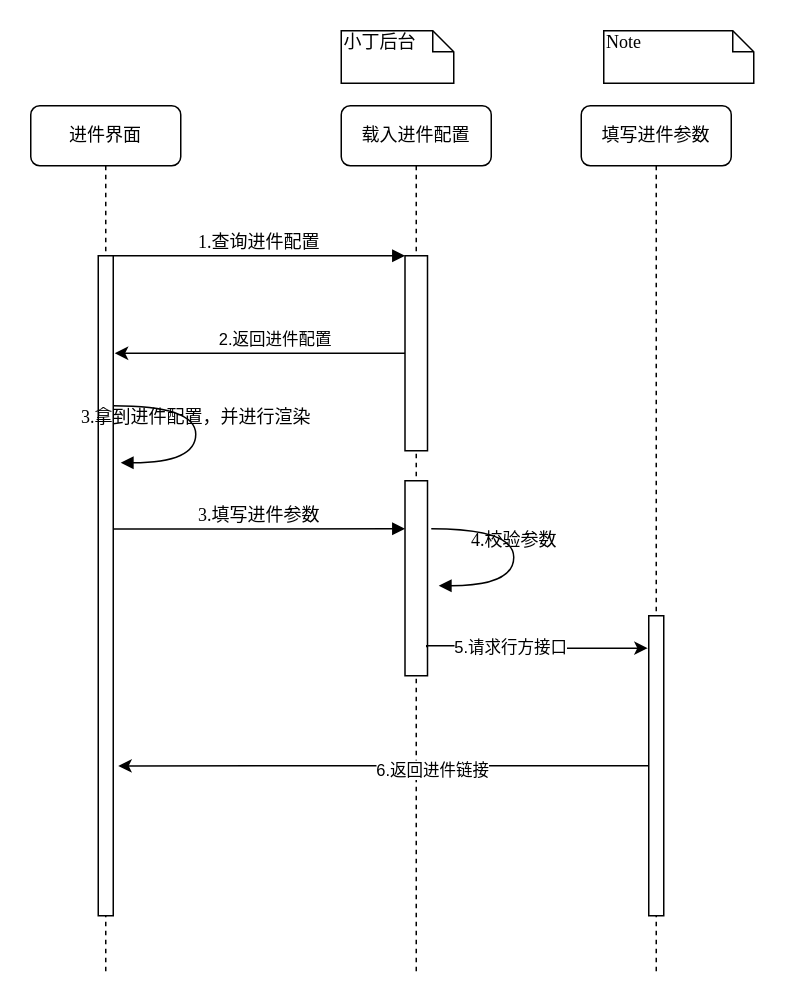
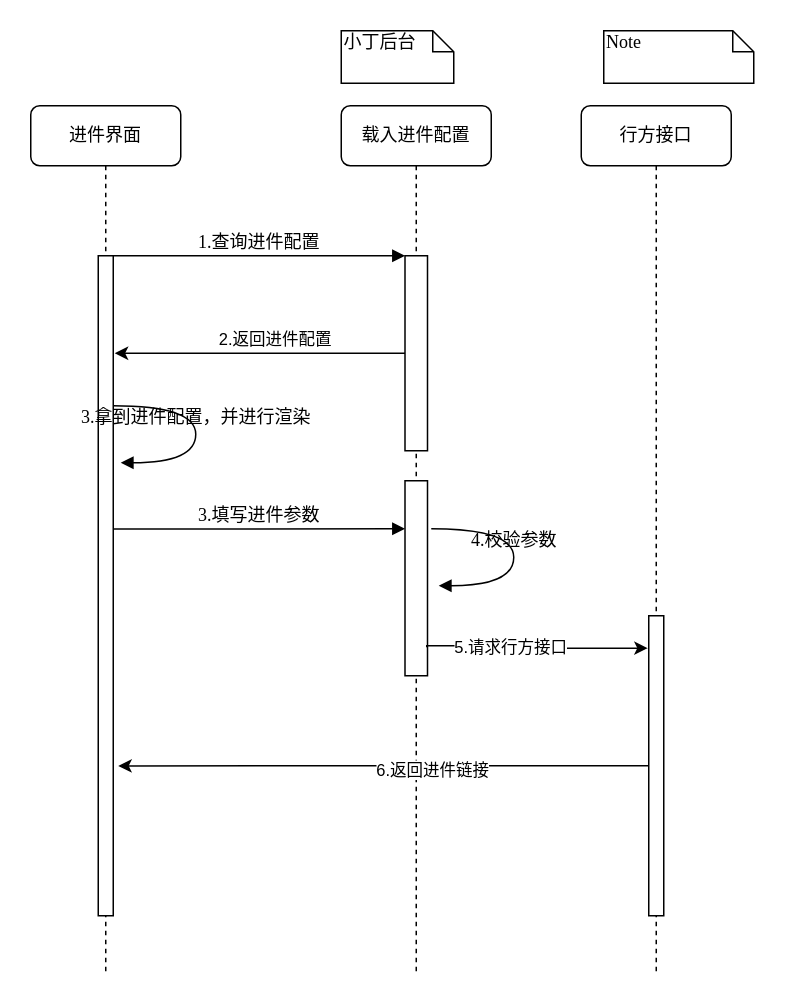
- <mxCell id="5" value="填写进件参数" style="shape=umlLifeline;perimeter=lifelinePerimeter;whiteSpace=wrap;html=1;container=1;collapsible=0;recursiveResize=0;outlineConnect=0;rounded=1;shadow=0;comic=0;labelBackgroundColor=none;strokeWidth=1;fontFamily=Verdana;fontSize=12;align=center;" parent="1" vertex="1"><mxGeometry x="387" y="70" width="100" height="580" as="geometry" /></mxCell>
+ <mxCell id="5" value="行方接口" style="shape=umlLifeline;perimeter=lifelinePerimeter;whiteSpace=wrap;html=1;container=1;collapsible=0;recursiveResize=0;outlineConnect=0;rounded=1;shadow=0;comic=0;labelBackgroundColor=none;strokeWidth=1;fontFamily=Verdana;fontSize=12;align=center;" parent="1" vertex="1"><mxGeometry x="387" y="70" width="100" height="580" as="geometry" /></mxCell>
